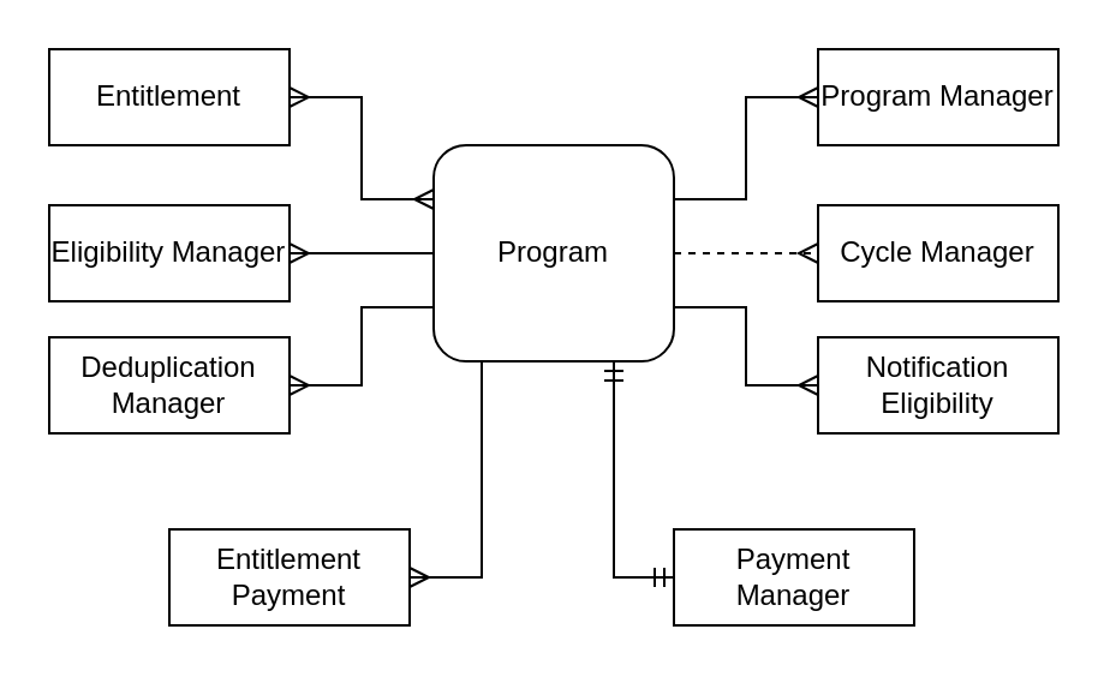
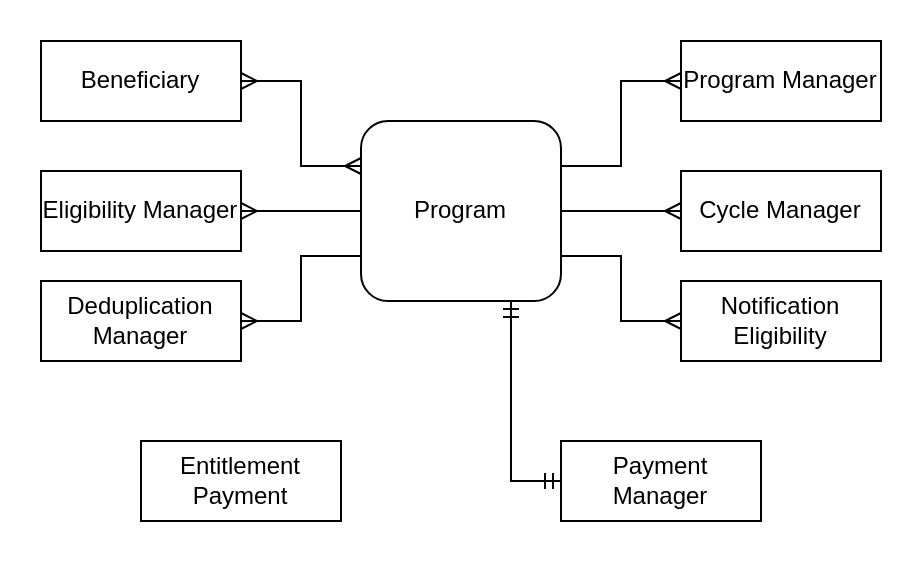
- <mxCell id="4" value="Entitlement" style="whiteSpace=wrap;html=1;align=center;" vertex="1" parent="1"><mxGeometry x="20" y="20" width="100" height="40" as="geometry" /></mxCell>
+ <mxCell id="4" value="Beneficiary" style="whiteSpace=wrap;html=1;align=center;" vertex="1" parent="1"><mxGeometry x="20" y="20" width="100" height="40" as="geometry" /></mxCell>
- <mxCell id="15" value="" style="edgeStyle=entityRelationEdgeStyle;fontSize=12;html=1;endArrow=ERmany;rounded=0;exitX=1;exitY=0.5;exitDx=0;exitDy=0;entryX=0;entryY=0.5;entryDx=0;entryDy=0;dashed=1;" edge="1" parent="1" source="3" target="7"><mxGeometry width="100" height="100" relative="1" as="geometry"><mxPoint x="220" y="130" as="sourcePoint" /><mxPoint x="320" y="30" as="targetPoint" /></mxGeometry></mxCell>
+ <mxCell id="15" value="" style="edgeStyle=entityRelationEdgeStyle;fontSize=12;html=1;endArrow=ERmany;rounded=0;exitX=1;exitY=0.5;exitDx=0;exitDy=0;entryX=0;entryY=0.5;entryDx=0;entryDy=0;" edge="1" parent="1" source="3" target="7"><mxGeometry width="100" height="100" relative="1" as="geometry"><mxPoint x="220" y="130" as="sourcePoint" /><mxPoint x="320" y="30" as="targetPoint" /></mxGeometry></mxCell>
- <mxCell id="18" value="" style="edgeStyle=entityRelationEdgeStyle;fontSize=12;html=1;endArrow=ERmany;rounded=0;exitX=0.5;exitY=1;exitDx=0;exitDy=0;entryX=1;entryY=0.5;entryDx=0;entryDy=0;" edge="1" parent="1" source="3" target="9"><mxGeometry width="100" height="100" relative="1" as="geometry"><mxPoint x="220" y="130" as="sourcePoint" /><mxPoint x="320" y="30" as="targetPoint" /><Array as="points"><mxPoint x="190" y="170" /></Array></mxGeometry></mxCell>
